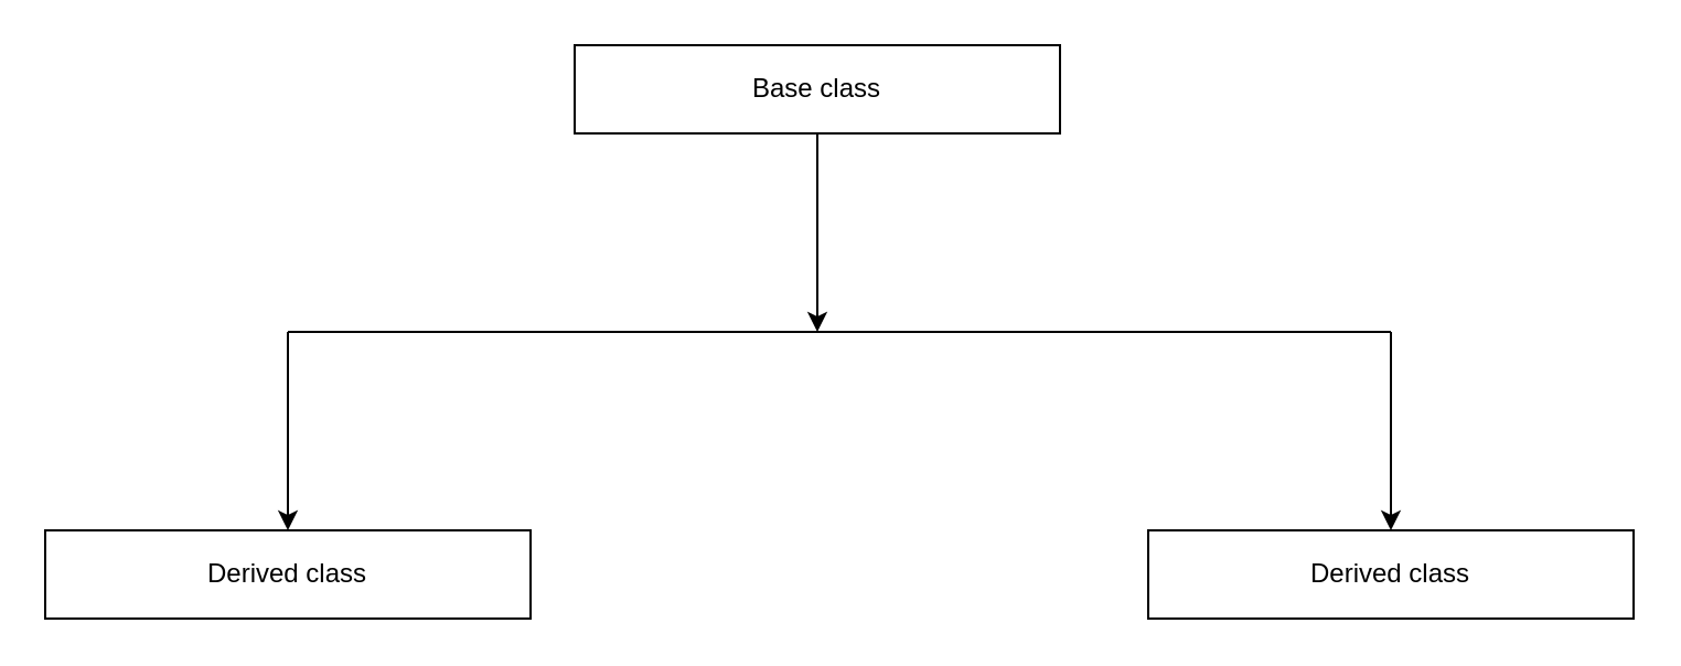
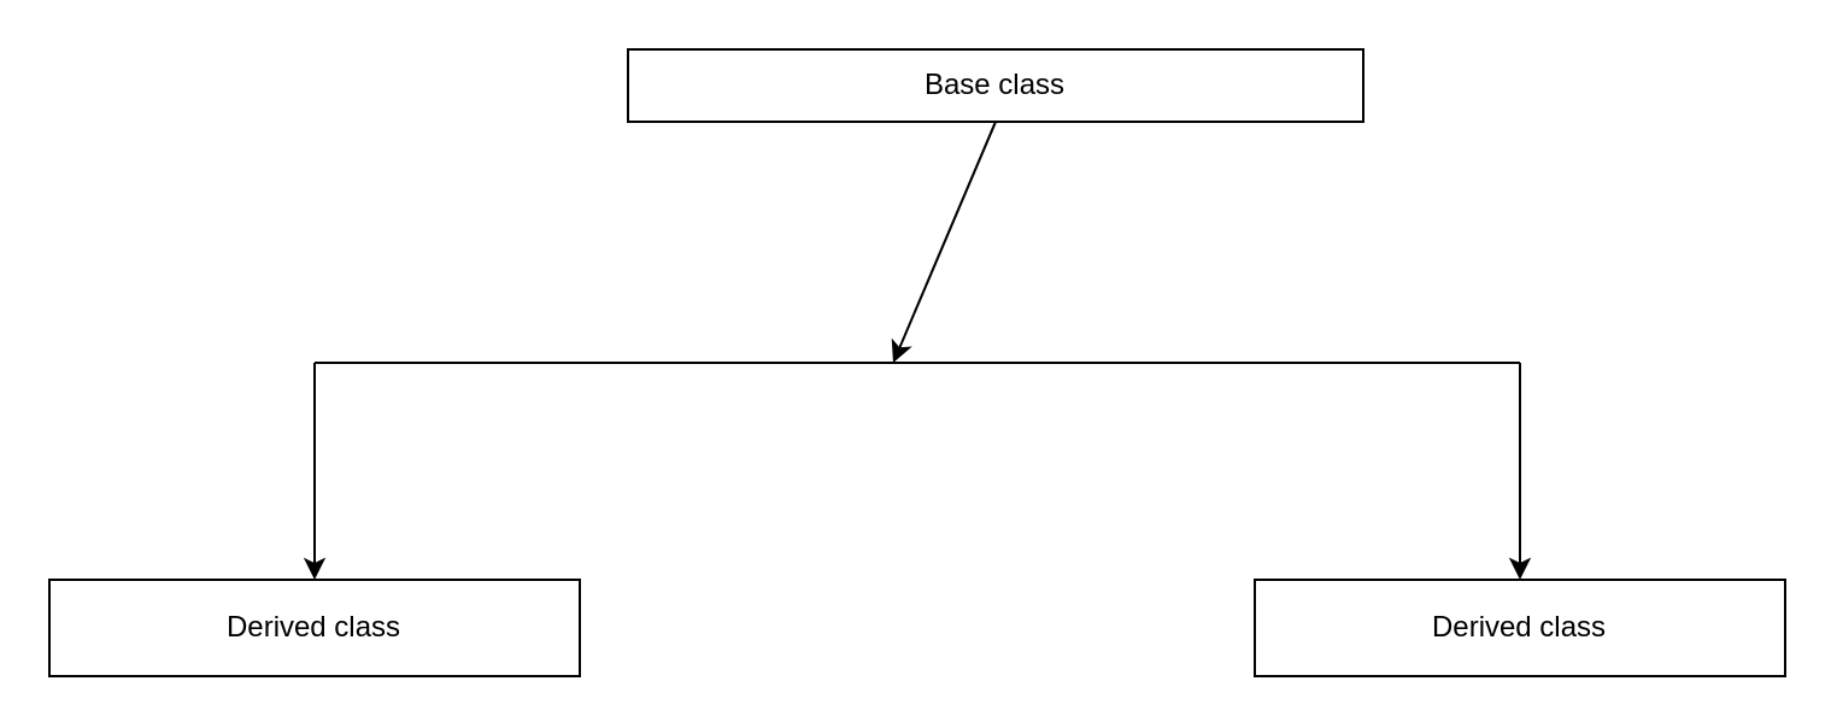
- <mxCell id="3" value="Base class" style="rounded=0;whiteSpace=wrap;html=1;" parent="1" vertex="1"><mxGeometry x="260" y="20" width="220" height="40" as="geometry" /></mxCell>
+ <mxCell id="3" value="Base class" style="rounded=0;whiteSpace=wrap;html=1;" parent="1" vertex="1"><mxGeometry x="260" y="20" width="305" height="30" as="geometry" /></mxCell>
